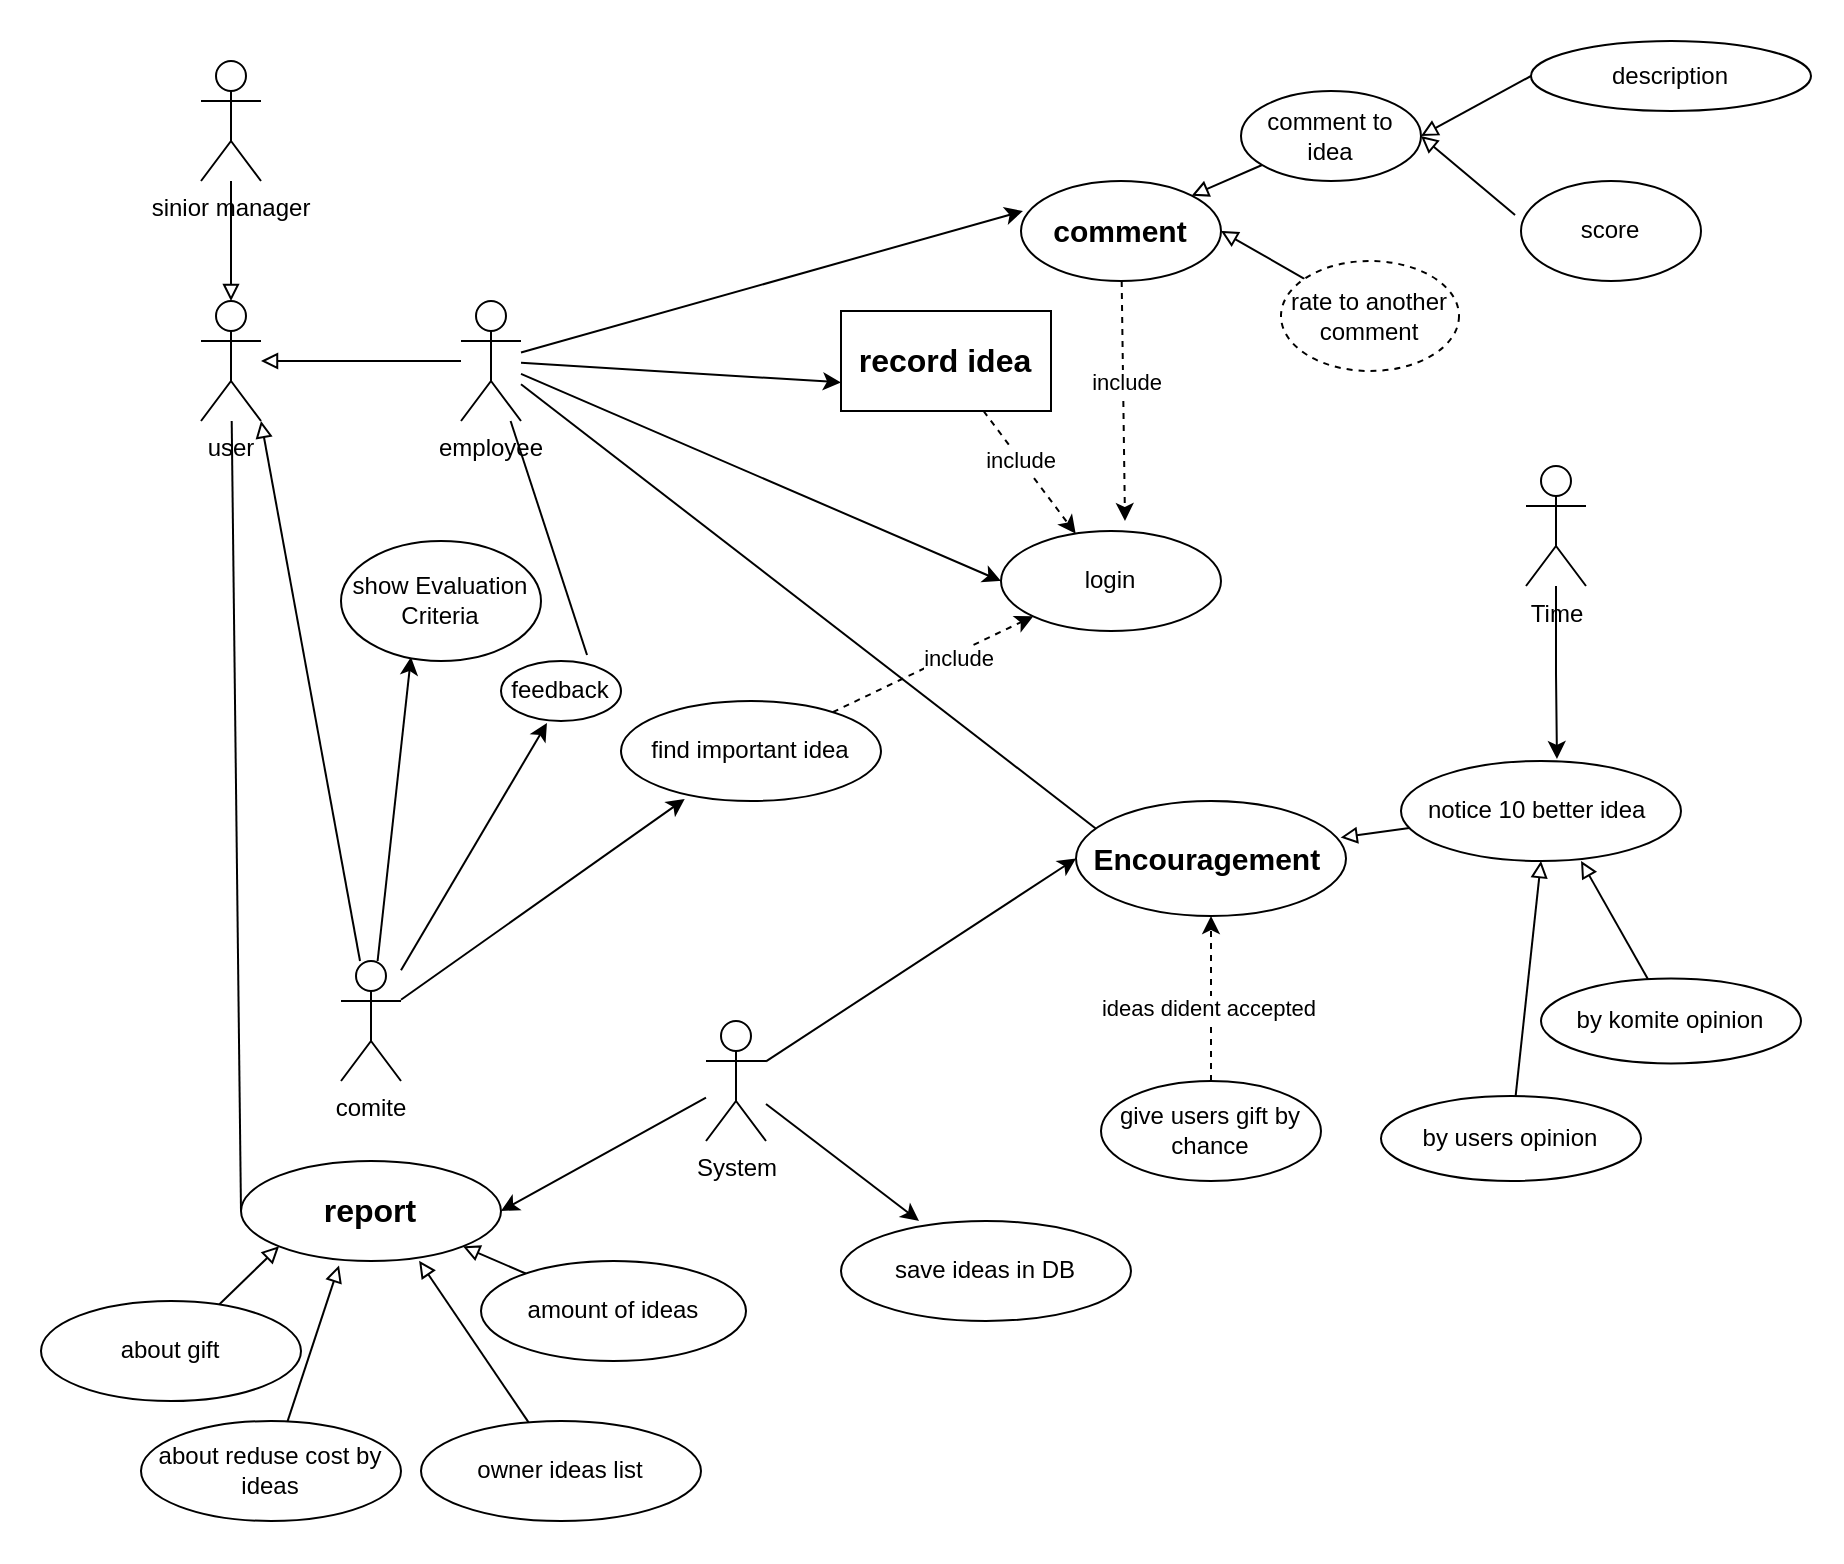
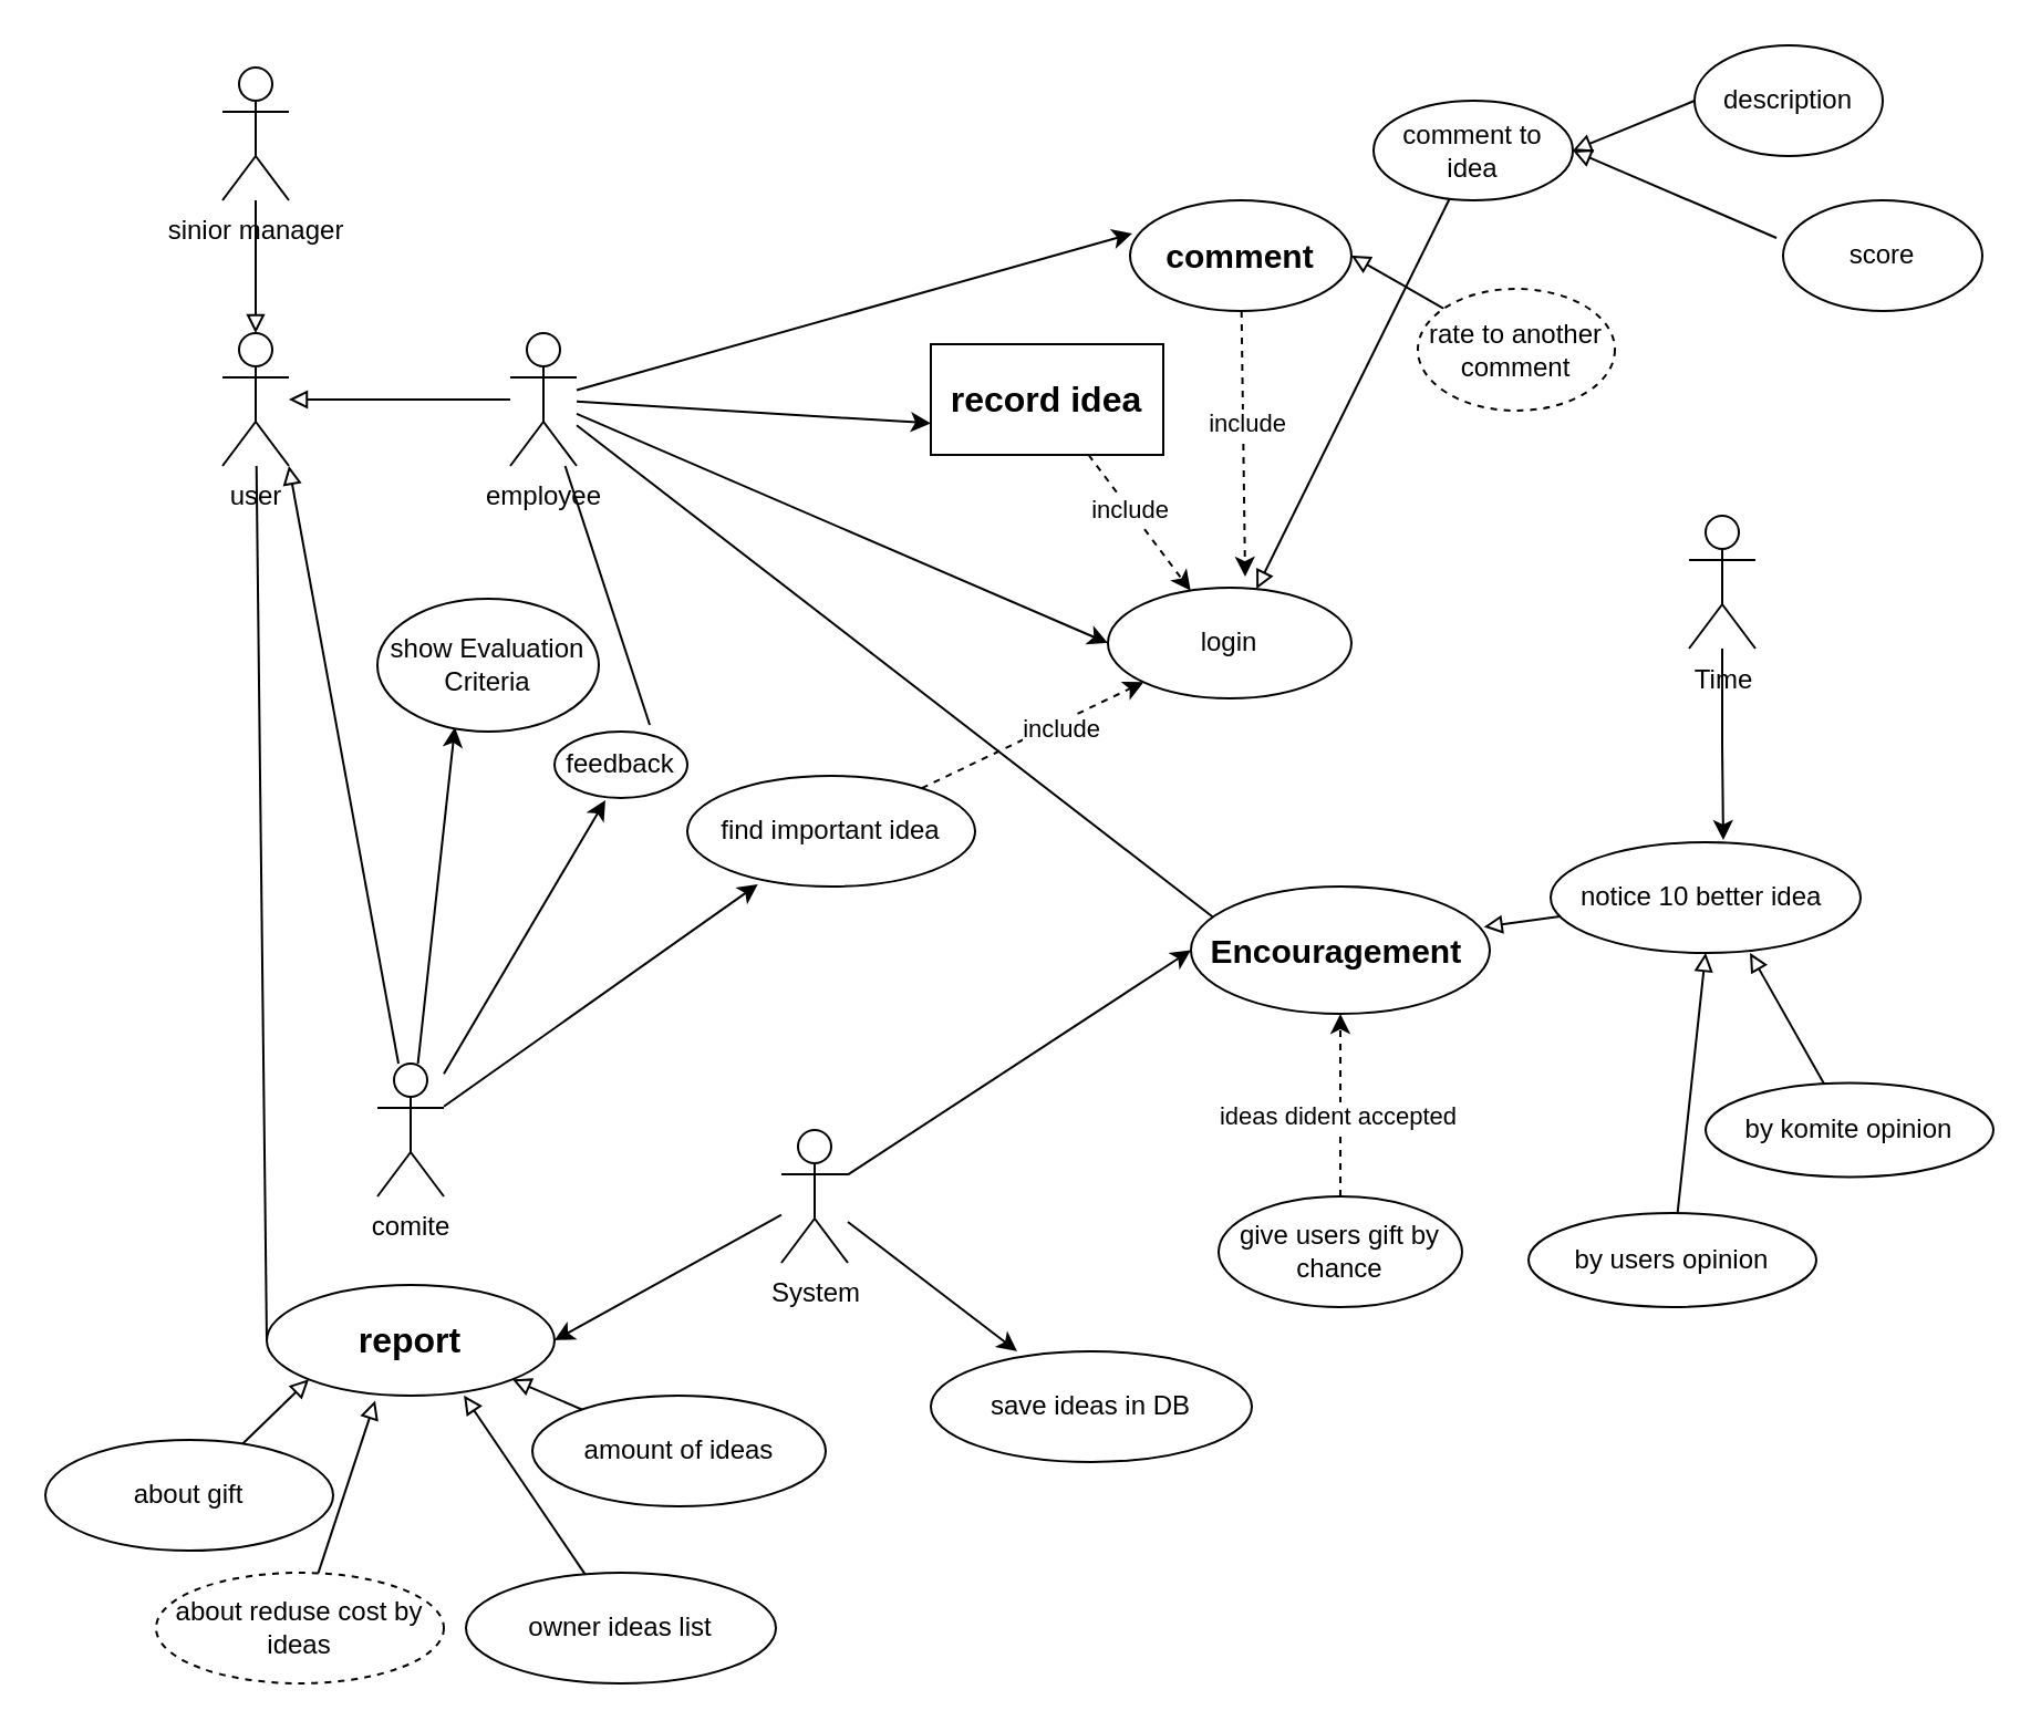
- <mxCell id="26" value="description" style="ellipse;whiteSpace=wrap;html=1;" parent="1" vertex="1"><mxGeometry x="765" y="20" width="140" height="35" as="geometry" /></mxCell>
+ <mxCell id="26" value="description" style="ellipse;whiteSpace=wrap;html=1;" parent="1" vertex="1"><mxGeometry x="765" y="20" width="85" height="50" as="geometry" /></mxCell>
- <mxCell id="38" style="edgeStyle=none;rounded=0;orthogonalLoop=1;jettySize=auto;html=1;endArrow=block;endFill=0;entryX=1;entryY=0;entryDx=0;entryDy=0;" parent="1" source="39" target="24" edge="1"><mxGeometry relative="1" as="geometry"><mxPoint x="780" y="550" as="targetPoint" /></mxGeometry></mxCell>
+ <mxCell id="38" style="edgeStyle=none;rounded=0;orthogonalLoop=1;jettySize=auto;html=1;endArrow=block;endFill=0;" parent="1" source="39" target="53" edge="1"><mxGeometry relative="1" as="geometry"><mxPoint x="780" y="550" as="targetPoint" /></mxGeometry></mxCell>
- <mxCell id="25" value="score" style="ellipse;whiteSpace=wrap;html=1;" parent="1" vertex="1"><mxGeometry x="760" y="90" width="90" height="50" as="geometry" /></mxCell>
+ <mxCell id="25" value="score" style="ellipse;whiteSpace=wrap;html=1;" parent="1" vertex="1"><mxGeometry x="805" y="90" width="90" height="50" as="geometry" /></mxCell>
- <mxCell id="48" value="about reduse cost by ideas" style="ellipse;whiteSpace=wrap;html=1;" parent="1" vertex="1"><mxGeometry x="70" y="710" width="130" height="50" as="geometry" /></mxCell>
+ <mxCell id="48" value="about reduse cost by ideas" style="ellipse;whiteSpace=wrap;html=1;dashed=1;" parent="1" vertex="1"><mxGeometry x="70" y="710" width="130" height="50" as="geometry" /></mxCell>
